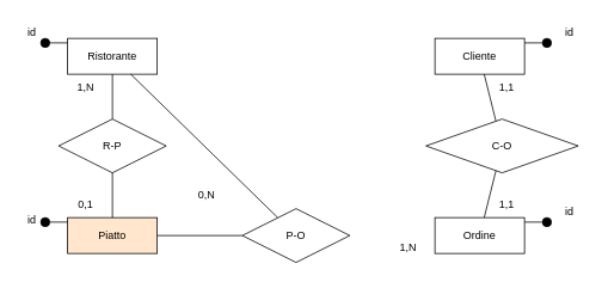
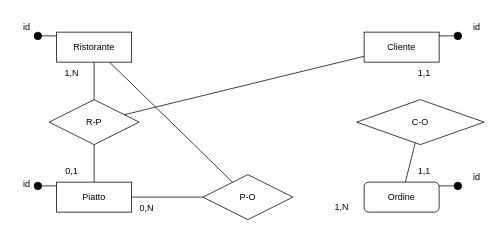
- <mxCell id="13" value="" style="endArrow=none;html=1;rounded=0;" edge="1" parent="1" source="5" target="6"><mxGeometry relative="1" as="geometry"><mxPoint x="305" y="162" as="sourcePoint" /><mxPoint x="465" y="162" as="targetPoint" /></mxGeometry></mxCell>
+ <mxCell id="13" value="" style="endArrow=none;html=1;rounded=0;" edge="1" parent="1" source="5" target="8"><mxGeometry relative="1" as="geometry"><mxPoint x="305" y="162" as="sourcePoint" /><mxPoint x="465" y="162" as="targetPoint" /></mxGeometry></mxCell>
- <mxCell id="17" value="0,N" style="text;html=1;align=center;verticalAlign=middle;resizable=0;points=[];autosize=1;strokeColor=none;fillColor=none;" vertex="1" parent="1"><mxGeometry x="210" y="202" width="40" height="30" as="geometry" /></mxCell>
+ <mxCell id="17" value="0,N" style="text;html=1;align=center;verticalAlign=middle;resizable=0;points=[];autosize=1;strokeColor=none;fillColor=none;" vertex="1" parent="1"><mxGeometry x="175" y="262" width="40" height="30" as="geometry" /></mxCell>
- <mxCell id="4" value="Piatto" style="whiteSpace=wrap;html=1;align=center;fillColor=#ffe6cc;" vertex="1" parent="1"><mxGeometry x="75" y="242" width="100" height="40" as="geometry" /></mxCell>
+ <mxCell id="4" value="Piatto" style="whiteSpace=wrap;html=1;align=center;" vertex="1" parent="1"><mxGeometry x="75" y="242" width="100" height="40" as="geometry" /></mxCell>
- <mxCell id="3" value="Ordine" style="whiteSpace=wrap;html=1;align=center;" vertex="1" parent="1"><mxGeometry x="485" y="242" width="100" height="40" as="geometry" /></mxCell>
+ <mxCell id="3" value="Ordine" style="whiteSpace=wrap;html=1;align=center;rounded=1;" vertex="1" parent="1"><mxGeometry x="485" y="242" width="100" height="40" as="geometry" /></mxCell>
